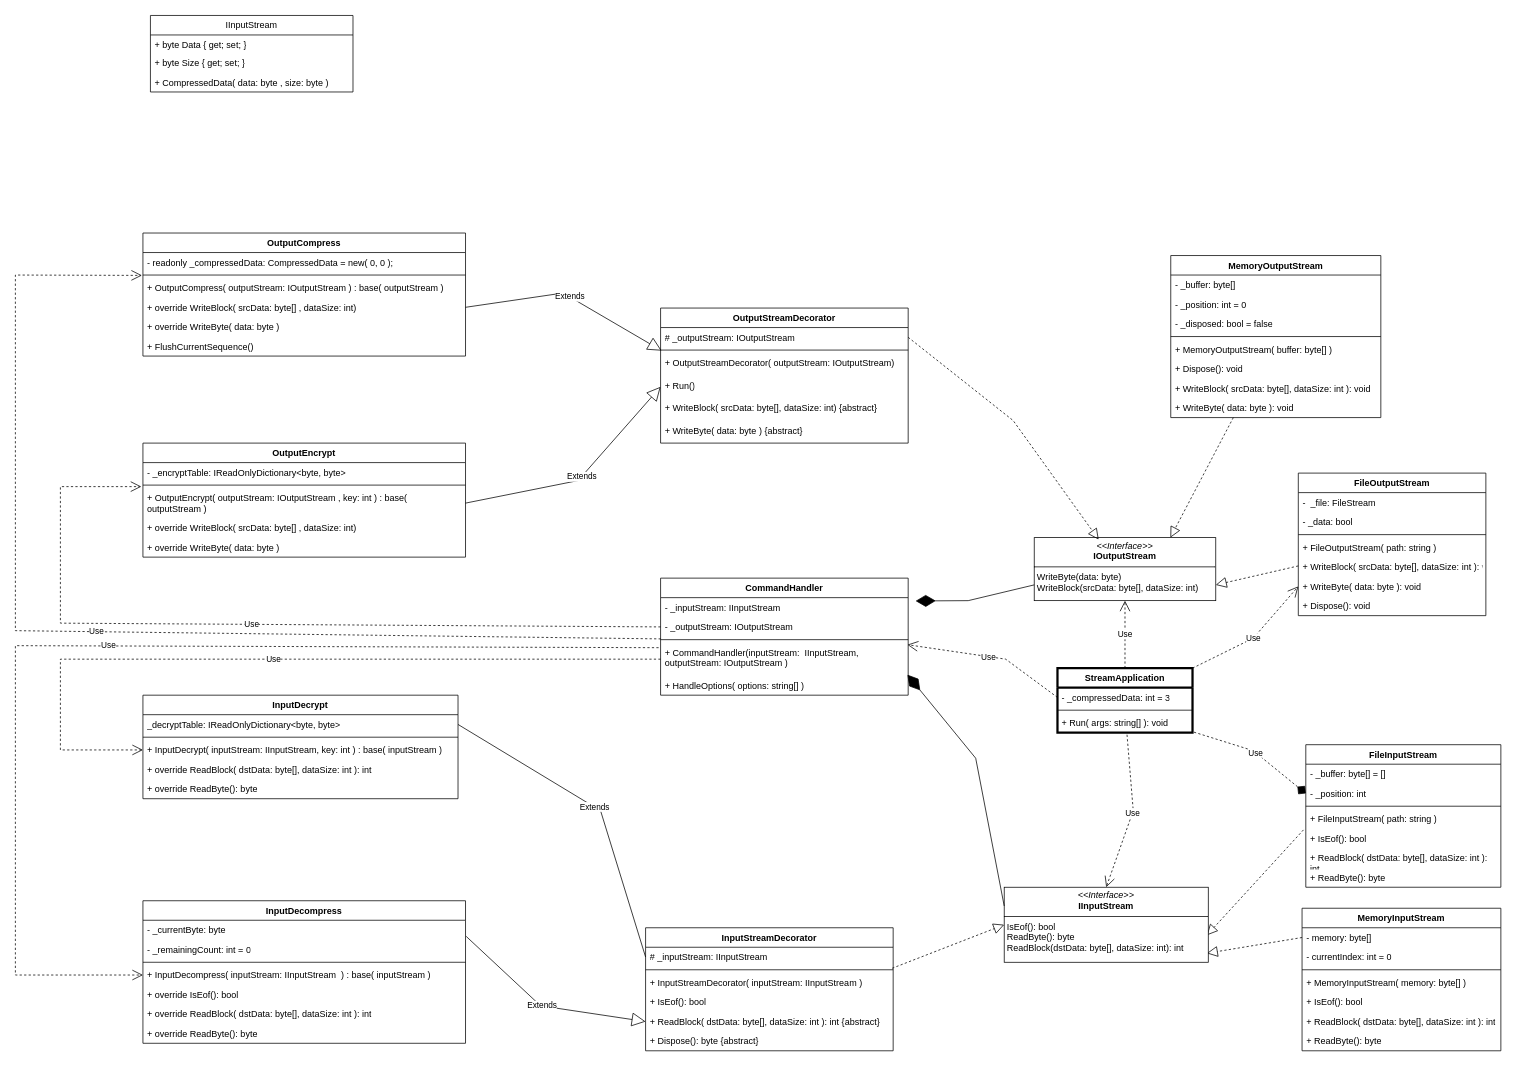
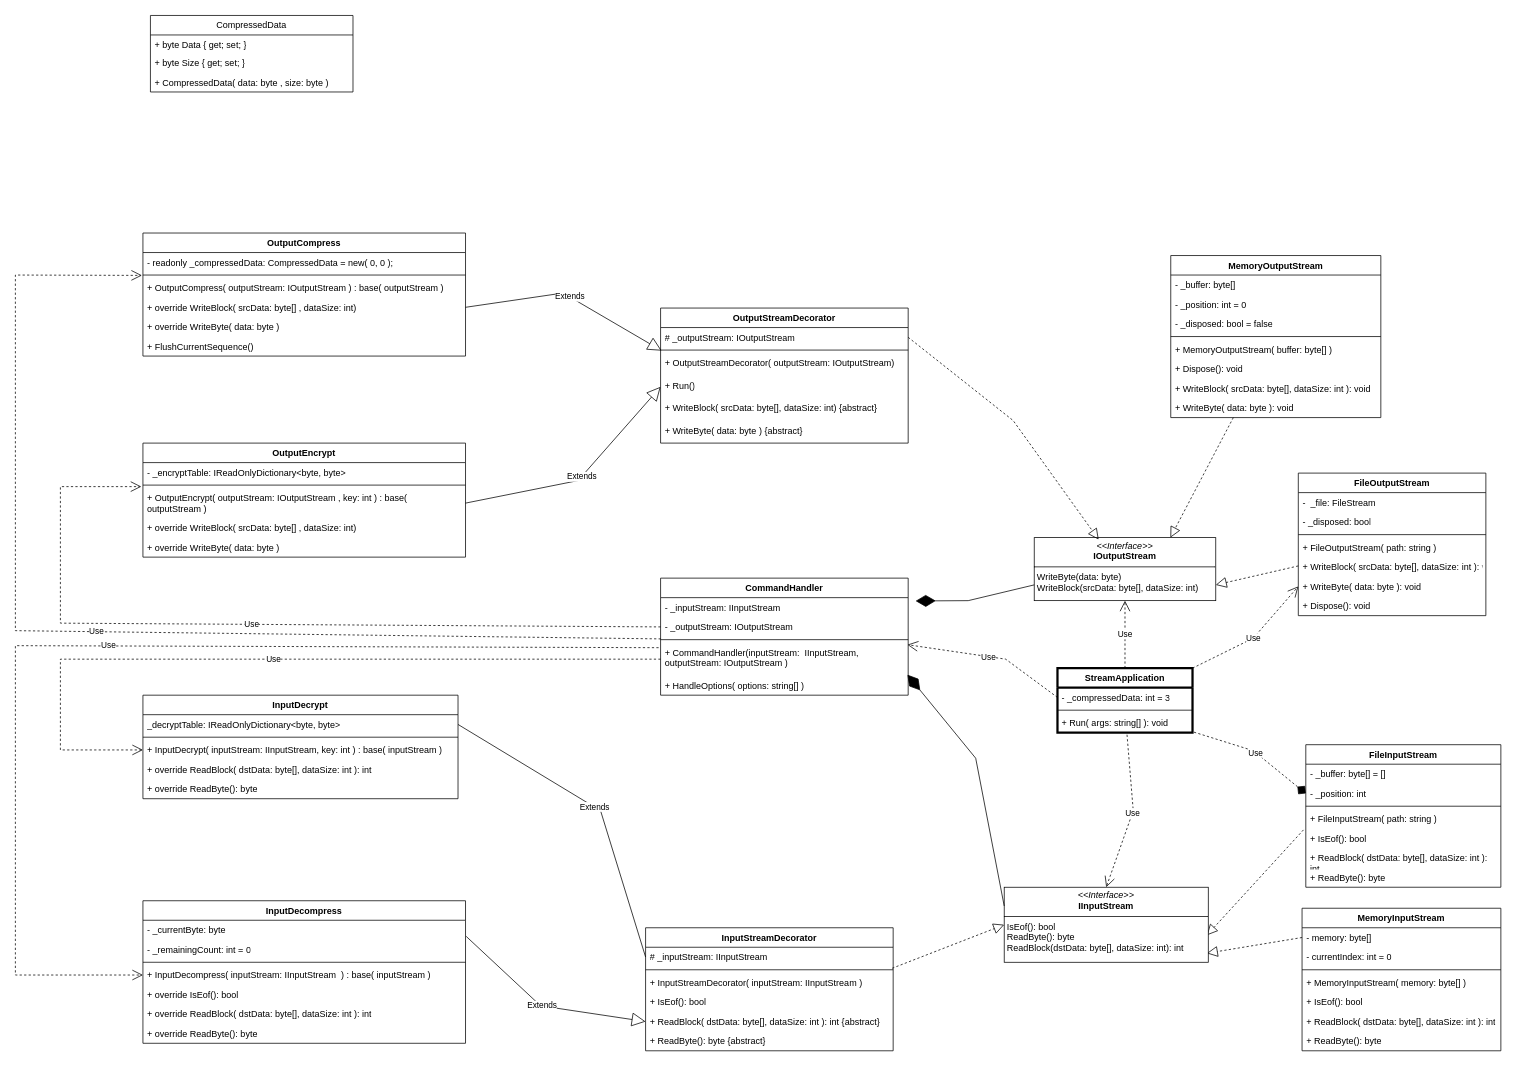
- <mxCell id="98" value="IInputStream" style="swimlane;fontStyle=0;childLayout=stackLayout;horizontal=1;startSize=26;fillColor=none;horizontalStack=0;resizeParent=1;resizeParentMax=0;resizeLast=0;collapsible=1;marginBottom=0;whiteSpace=wrap;html=1;" parent="1" vertex="1"><mxGeometry x="200" y="20" width="270" height="102" as="geometry" /></mxCell>
+ <mxCell id="98" value="CompressedData" style="swimlane;fontStyle=0;childLayout=stackLayout;horizontal=1;startSize=26;fillColor=none;horizontalStack=0;resizeParent=1;resizeParentMax=0;resizeLast=0;collapsible=1;marginBottom=0;whiteSpace=wrap;html=1;" parent="1" vertex="1"><mxGeometry x="200" y="20" width="270" height="102" as="geometry" /></mxCell>
- <mxCell id="26" value="&lt;div style=&quot;forced-color-adjust: none; color: rgb(0, 0, 0); font-family: Helvetica; font-size: 12px; font-style: normal; font-variant-ligatures: normal; font-variant-caps: normal; font-weight: 400; letter-spacing: normal; orphans: 2; text-align: center; text-indent: 0px; text-transform: none; widows: 2; word-spacing: 0px; -webkit-text-stroke-width: 0px; white-space: nowrap; text-decoration-thickness: initial; text-decoration-style: initial; text-decoration-color: initial;&quot;&gt;&lt;span style=&quot;background-color: light-dark(#ffffff, var(--ge-dark-color, #121212));&quot;&gt;- _data: bool&lt;/span&gt;&lt;/div&gt;" style="text;strokeColor=none;fillColor=none;align=left;verticalAlign=top;spacingLeft=4;spacingRight=4;overflow=hidden;rotatable=0;points=[[0,0.5],[1,0.5]];portConstraint=eastwest;whiteSpace=wrap;html=1;" parent="24" vertex="1"><mxGeometry y="52" width="250" height="26" as="geometry" /></mxCell>
+ <mxCell id="26" value="&lt;div style=&quot;forced-color-adjust: none; color: rgb(0, 0, 0); font-family: Helvetica; font-size: 12px; font-style: normal; font-variant-ligatures: normal; font-variant-caps: normal; font-weight: 400; letter-spacing: normal; orphans: 2; text-align: center; text-indent: 0px; text-transform: none; widows: 2; word-spacing: 0px; -webkit-text-stroke-width: 0px; white-space: nowrap; text-decoration-thickness: initial; text-decoration-style: initial; text-decoration-color: initial;&quot;&gt;&lt;span style=&quot;background-color: light-dark(#ffffff, var(--ge-dark-color, #121212));&quot;&gt;- _disposed: bool&lt;/span&gt;&lt;/div&gt;" style="text;strokeColor=none;fillColor=none;align=left;verticalAlign=top;spacingLeft=4;spacingRight=4;overflow=hidden;rotatable=0;points=[[0,0.5],[1,0.5]];portConstraint=eastwest;whiteSpace=wrap;html=1;" parent="24" vertex="1"><mxGeometry y="52" width="250" height="26" as="geometry" /></mxCell>
- <mxCell id="54" value="&lt;span style=&quot;color: rgb(0, 0, 0); font-family: Helvetica; font-size: 12px; font-style: normal; font-variant-ligatures: normal; font-variant-caps: normal; font-weight: 400; letter-spacing: normal; orphans: 2; text-align: center; text-indent: 0px; text-transform: none; widows: 2; word-spacing: 0px; -webkit-text-stroke-width: 0px; white-space: nowrap; text-decoration-thickness: initial; text-decoration-style: initial; text-decoration-color: initial; float: none; background-color: light-dark(#ffffff, var(--ge-dark-color, #121212)); display: inline !important;&quot;&gt;+ Dispose(): byte {abstract}&lt;/span&gt;&lt;div&gt;&lt;br&gt;&lt;/div&gt;" style="text;strokeColor=none;fillColor=none;align=left;verticalAlign=top;spacingLeft=4;spacingRight=4;overflow=hidden;rotatable=0;points=[[0,0.5],[1,0.5]];portConstraint=eastwest;whiteSpace=wrap;html=1;" parent="48" vertex="1"><mxGeometry y="138" width="330" height="26" as="geometry" /></mxCell>
+ <mxCell id="54" value="&lt;span style=&quot;color: rgb(0, 0, 0); font-family: Helvetica; font-size: 12px; font-style: normal; font-variant-ligatures: normal; font-variant-caps: normal; font-weight: 400; letter-spacing: normal; orphans: 2; text-align: center; text-indent: 0px; text-transform: none; widows: 2; word-spacing: 0px; -webkit-text-stroke-width: 0px; white-space: nowrap; text-decoration-thickness: initial; text-decoration-style: initial; text-decoration-color: initial; float: none; background-color: light-dark(#ffffff, var(--ge-dark-color, #121212)); display: inline !important;&quot;&gt;+ ReadByte(): byte {abstract}&lt;/span&gt;&lt;div&gt;&lt;br&gt;&lt;/div&gt;" style="text;strokeColor=none;fillColor=none;align=left;verticalAlign=top;spacingLeft=4;spacingRight=4;overflow=hidden;rotatable=0;points=[[0,0.5],[1,0.5]];portConstraint=eastwest;whiteSpace=wrap;html=1;" parent="48" vertex="1"><mxGeometry y="138" width="330" height="26" as="geometry" /></mxCell>
